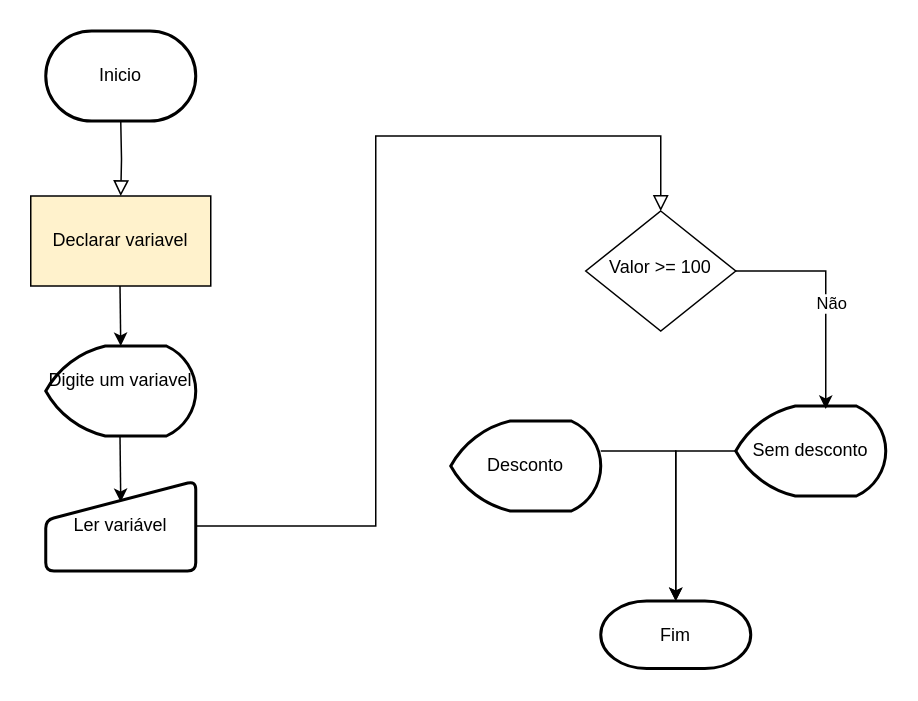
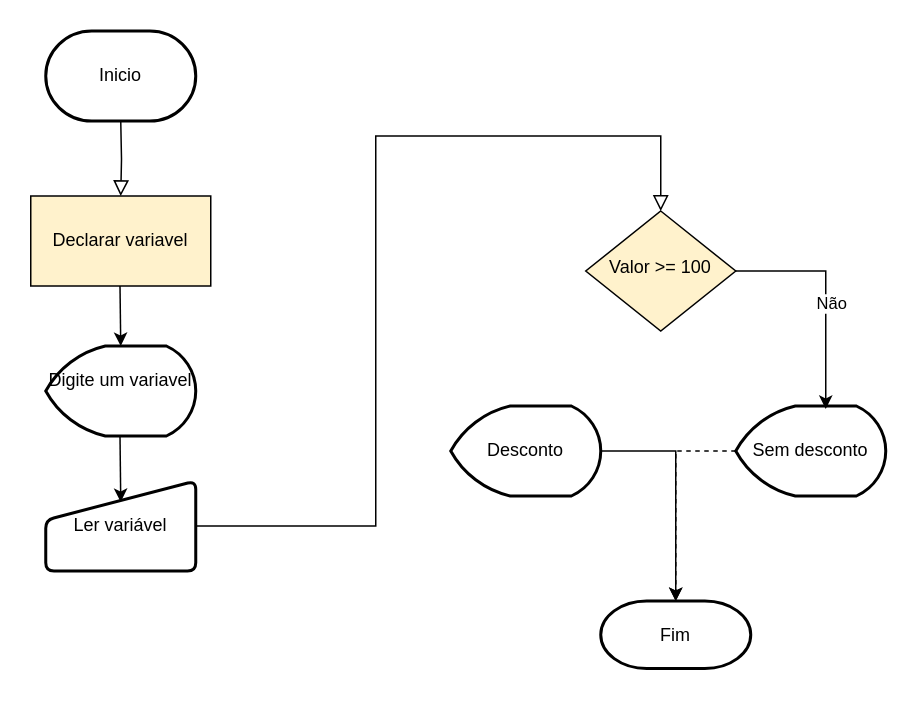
- <mxCell id="11" value="Valor &amp;gt;= 100" style="rhombus;whiteSpace=wrap;html=1;shadow=0;fontFamily=Helvetica;fontSize=12;align=center;strokeWidth=1;spacing=6;spacingTop=-4;" vertex="1" parent="1"><mxGeometry x="390" y="140" width="100" height="80" as="geometry" /></mxCell>
+ <mxCell id="11" value="Valor &amp;gt;= 100" style="rhombus;whiteSpace=wrap;html=1;shadow=0;fontFamily=Helvetica;fontSize=12;align=center;strokeWidth=1;spacing=6;spacingTop=-4;fillColor=#fff2cc;" vertex="1" parent="1"><mxGeometry x="390" y="140" width="100" height="80" as="geometry" /></mxCell>
- <mxCell id="17" style="edgeStyle=orthogonalEdgeStyle;rounded=0;orthogonalLoop=1;jettySize=auto;html=1;entryX=0.5;entryY=0;entryDx=0;entryDy=0;entryPerimeter=0;" edge="1" parent="1" source="8" target="12"><mxGeometry relative="1" as="geometry"><Array as="points"><mxPoint x="450" y="300" /></Array></mxGeometry></mxCell>
+ <mxCell id="17" style="edgeStyle=orthogonalEdgeStyle;rounded=0;orthogonalLoop=1;jettySize=auto;html=1;entryX=0.5;entryY=0;entryDx=0;entryDy=0;entryPerimeter=0;dashed=1;" edge="1" parent="1" source="8" target="12"><mxGeometry relative="1" as="geometry"><Array as="points"><mxPoint x="450" y="300" /></Array></mxGeometry></mxCell>
- <mxCell id="9" value="&lt;div&gt;Desconto&lt;/div&gt;" style="strokeWidth=2;html=1;shape=mxgraph.flowchart.display;whiteSpace=wrap;" vertex="1" parent="1"><mxGeometry x="300" y="280" width="100" height="60" as="geometry" /></mxCell>
+ <mxCell id="9" value="&lt;div&gt;Desconto&lt;/div&gt;" style="strokeWidth=2;html=1;shape=mxgraph.flowchart.display;whiteSpace=wrap;" vertex="1" parent="1"><mxGeometry x="300" y="270" width="100" height="60" as="geometry" /></mxCell>
